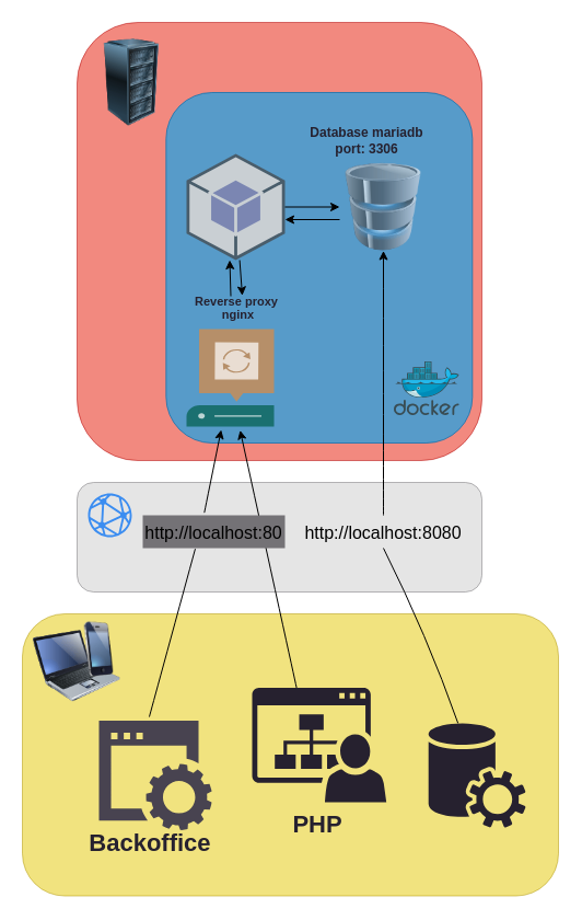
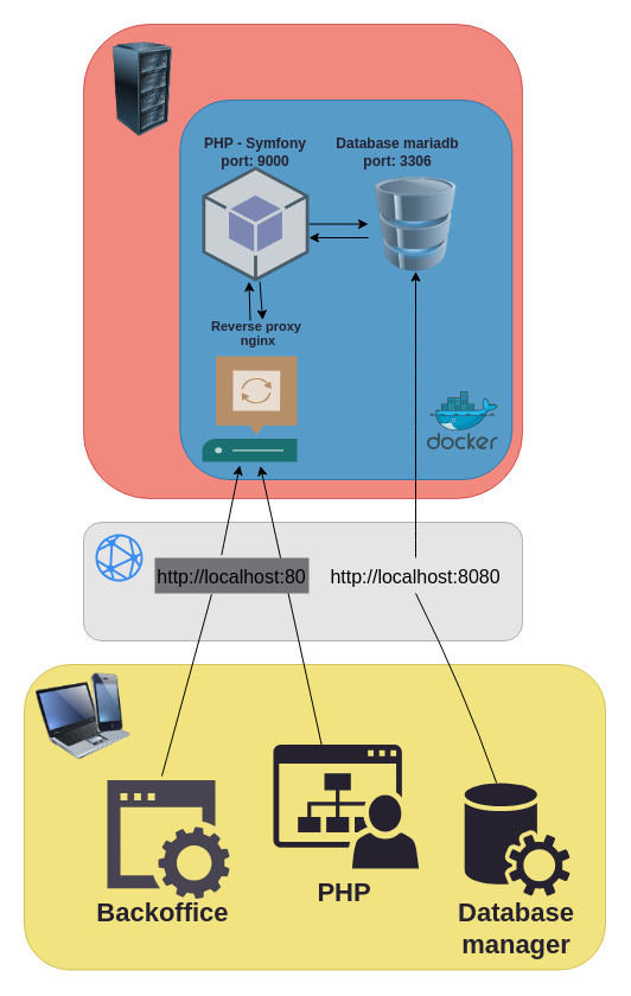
+ <mxCell id="30" value="PHP - Symfony&lt;br&gt;port: 9000" style="text;html=1;strokeColor=none;fillColor=none;align=center;verticalAlign=middle;whiteSpace=wrap;rounded=0;strokeWidth=6;fontColor=#26212f;fontStyle=1" vertex="1" parent="1"><mxGeometry x="160" y="115" width="110" height="25" as="geometry" /></mxCell>
+ <mxCell id="17" value="&lt;span style=&quot;font-size: 22px;&quot;&gt;Database manager&lt;/span&gt;" style="text;html=1;strokeColor=none;fillColor=none;align=center;verticalAlign=middle;whiteSpace=wrap;rounded=0;strokeWidth=6;fontColor=#26212f;fontStyle=1" vertex="1" parent="1"><mxGeometry x="375" y="767.52" width="120" height="30" as="geometry" /></mxCell>
